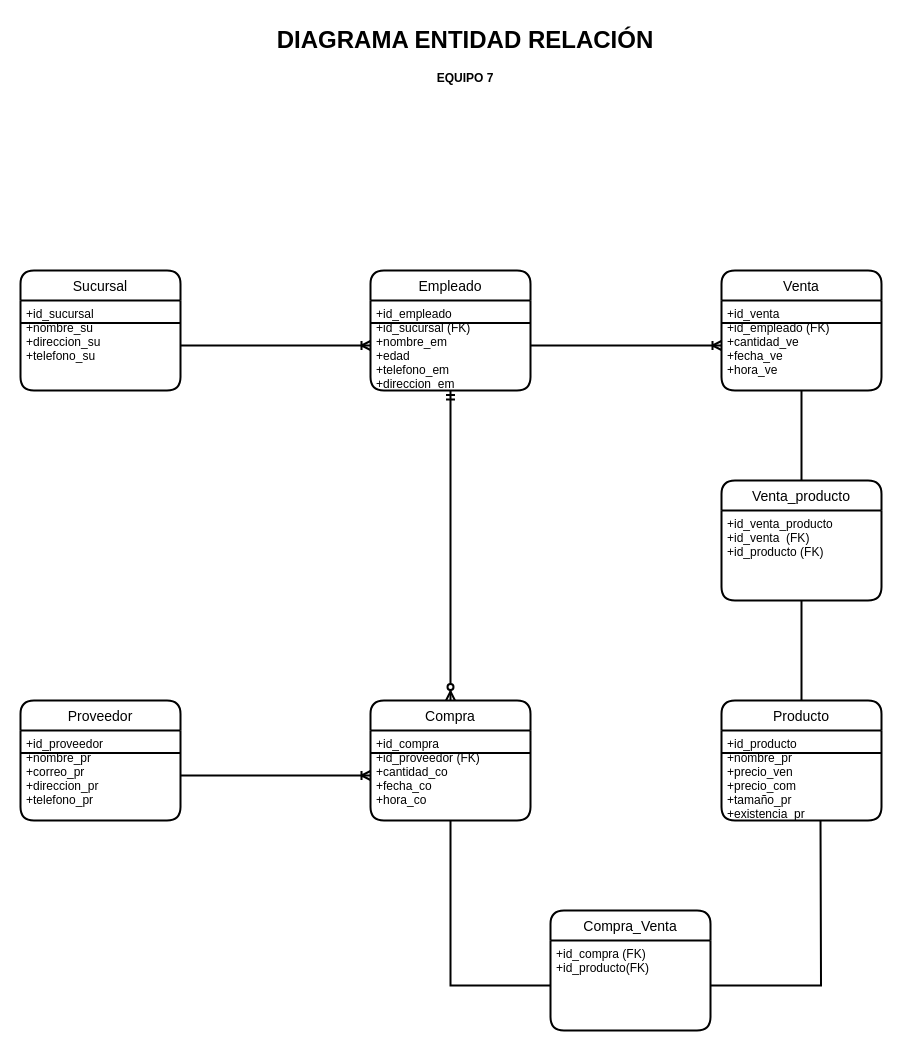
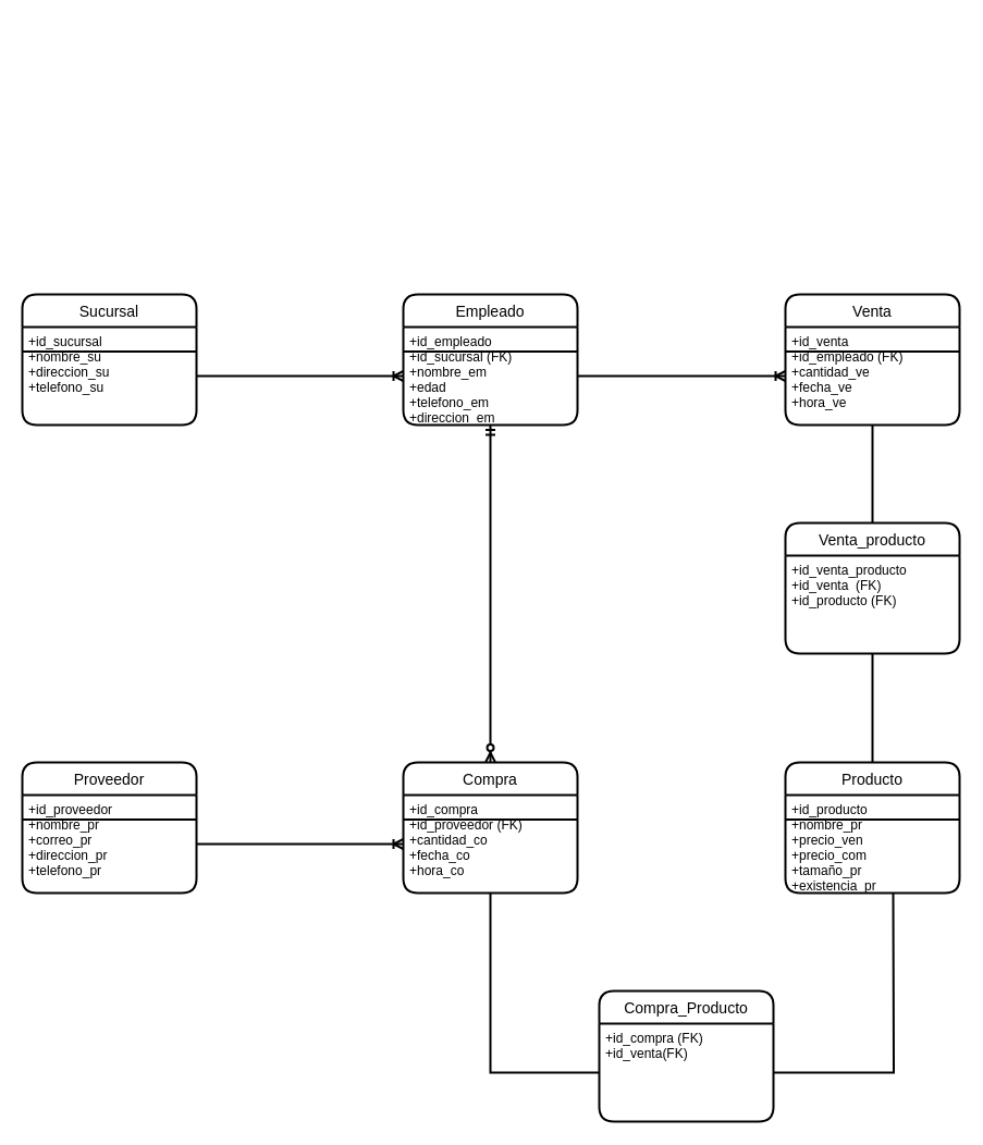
- <mxCell id="6" value="&lt;h1&gt;DIAGRAMA ENTIDAD RELACIÓN&lt;/h1&gt;&lt;div&gt;&lt;b&gt;EQUIPO 7&lt;/b&gt;&lt;/div&gt;&lt;div&gt;&lt;b&gt;&lt;br&gt;&lt;/b&gt;&lt;/div&gt;" style="text;html=1;strokeColor=none;fillColor=none;spacing=5;spacingTop=-20;whiteSpace=wrap;overflow=hidden;rounded=0;align=center;" parent="1" vertex="1"><mxGeometry x="240" y="20" width="450" height="120" as="geometry" /></mxCell>
- <mxCell id="25" value="Compra_Venta" style="swimlane;childLayout=stackLayout;horizontal=1;startSize=30;horizontalStack=0;rounded=1;fontSize=14;fontStyle=0;strokeWidth=2;resizeParent=0;resizeLast=1;shadow=0;dashed=0;align=center;" parent="1" vertex="1"><mxGeometry x="550" y="910" width="160" height="120" as="geometry" /></mxCell>
+ <mxCell id="25" value="Compra_Producto" style="swimlane;childLayout=stackLayout;horizontal=1;startSize=30;horizontalStack=0;rounded=1;fontSize=14;fontStyle=0;strokeWidth=2;resizeParent=0;resizeLast=1;shadow=0;dashed=0;align=center;" parent="1" vertex="1"><mxGeometry x="550" y="910" width="160" height="120" as="geometry" /></mxCell>
- <mxCell id="26" value="+id_compra (FK)&#10;+id_producto(FK)" style="align=left;strokeColor=none;fillColor=none;spacingLeft=4;fontSize=12;verticalAlign=top;resizable=0;rotatable=0;part=1;" parent="25" vertex="1"><mxGeometry y="30" width="160" height="90" as="geometry" /></mxCell>
+ <mxCell id="26" value="+id_compra (FK)&#10;+id_venta(FK)" style="align=left;strokeColor=none;fillColor=none;spacingLeft=4;fontSize=12;verticalAlign=top;resizable=0;rotatable=0;part=1;" parent="25" vertex="1"><mxGeometry y="30" width="160" height="90" as="geometry" /></mxCell>
